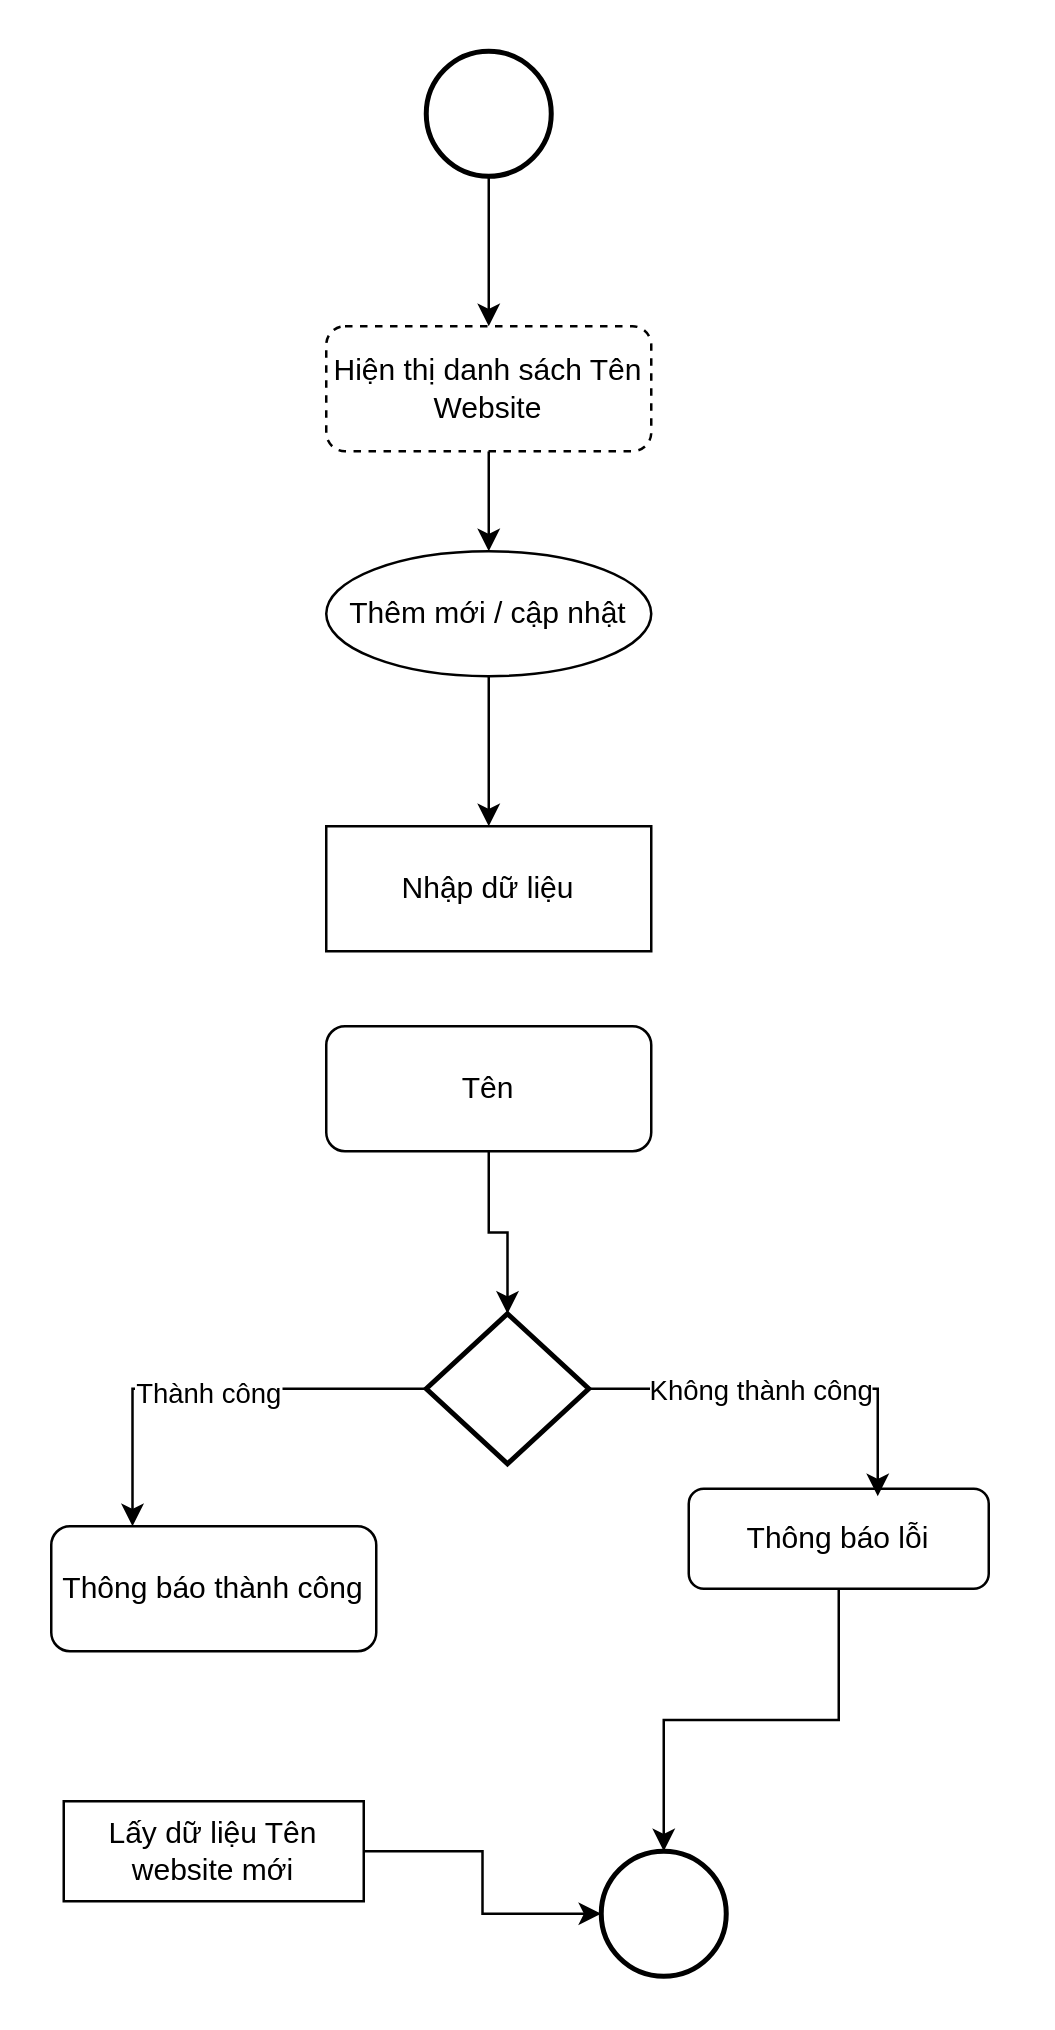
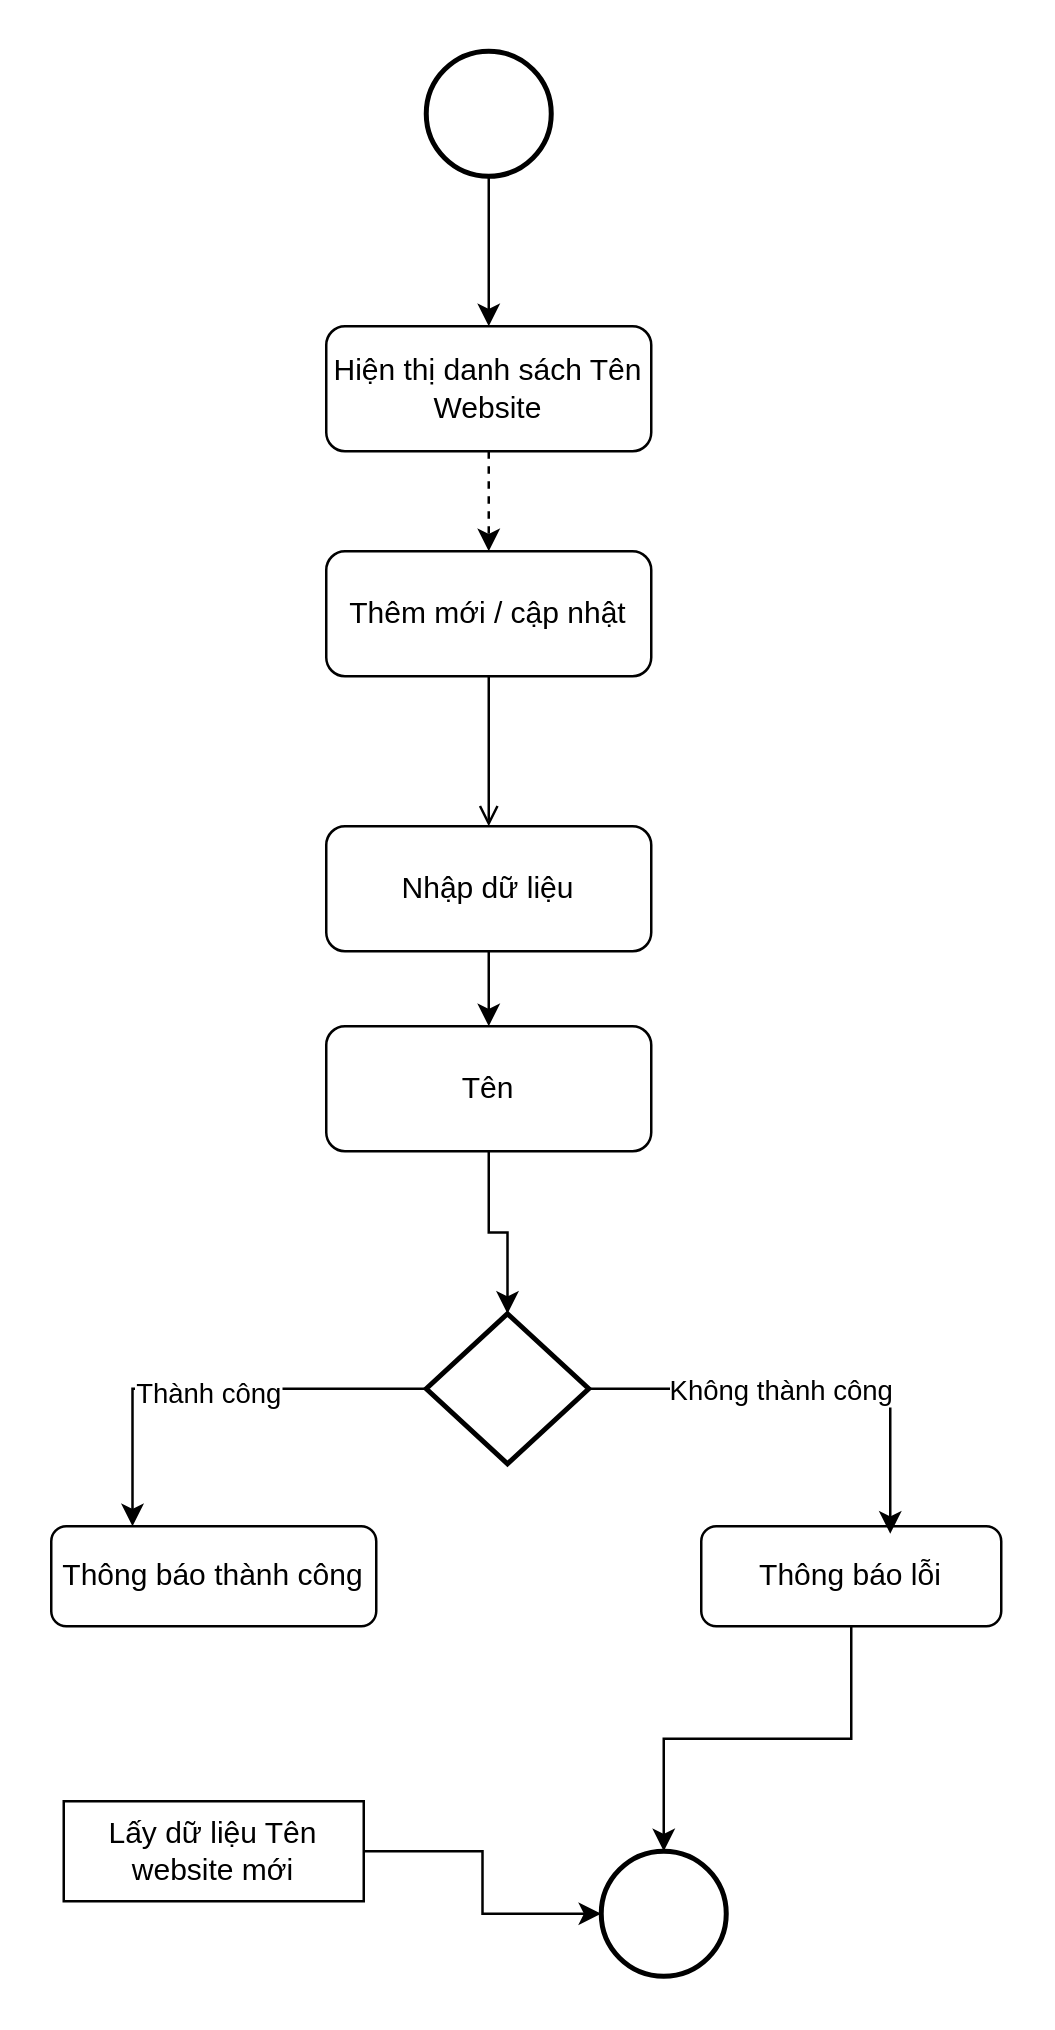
- <mxCell id="6" value="Hiện thị danh sách Tên Website" style="rounded=1;whiteSpace=wrap;html=1;dashed=1;" vertex="1" parent="1"><mxGeometry x="130" y="130" width="130" height="50" as="geometry" /></mxCell>
+ <mxCell id="6" value="Hiện thị danh sách Tên Website" style="rounded=1;whiteSpace=wrap;html=1;" vertex="1" parent="1"><mxGeometry x="130" y="130" width="130" height="50" as="geometry" /></mxCell>
- <mxCell id="5" value="" style="edgeStyle=orthogonalEdgeStyle;rounded=0;orthogonalLoop=1;jettySize=auto;html=1;" edge="1" parent="1" source="6" target="8"><mxGeometry relative="1" as="geometry" /></mxCell>
+ <mxCell id="5" value="" style="edgeStyle=orthogonalEdgeStyle;rounded=0;orthogonalLoop=1;jettySize=auto;html=1;dashed=1;" edge="1" parent="1" source="6" target="8"><mxGeometry relative="1" as="geometry" /></mxCell>
- <mxCell id="8" value="Thêm mới / cập nhật" style="ellipse;whiteSpace=wrap;html=1;" vertex="1" parent="1"><mxGeometry x="130" y="220" width="130" height="50" as="geometry" /></mxCell>
+ <mxCell id="8" value="Thêm mới / cập nhật" style="rounded=1;whiteSpace=wrap;html=1;" vertex="1" parent="1"><mxGeometry x="130" y="220" width="130" height="50" as="geometry" /></mxCell>
- <mxCell id="7" value="" style="edgeStyle=orthogonalEdgeStyle;rounded=0;orthogonalLoop=1;jettySize=auto;html=1;" edge="1" parent="1" source="8" target="13"><mxGeometry relative="1" as="geometry" /></mxCell>
+ <mxCell id="7" value="" style="edgeStyle=orthogonalEdgeStyle;rounded=0;orthogonalLoop=1;jettySize=auto;html=1;endArrow=open;" edge="1" parent="1" source="8" target="13"><mxGeometry relative="1" as="geometry" /></mxCell>
- <mxCell id="13" value="Nhập dữ liệu" style="whiteSpace=wrap;html=1;rounded=0;" vertex="1" parent="1"><mxGeometry x="130" y="330" width="130" height="50" as="geometry" /></mxCell>
+ <mxCell id="13" value="Nhập dữ liệu" style="rounded=1;whiteSpace=wrap;html=1;" vertex="1" parent="1"><mxGeometry x="130" y="330" width="130" height="50" as="geometry" /></mxCell>
+ <mxCell id="12" value="" style="edgeStyle=orthogonalEdgeStyle;rounded=0;orthogonalLoop=1;jettySize=auto;html=1;" edge="1" parent="1" source="13" target="15"><mxGeometry relative="1" as="geometry" /></mxCell>
- <mxCell id="20" value="Thông báo lỗi" style="rounded=1;whiteSpace=wrap;html=1;fontSize=12;glass=0;strokeWidth=1;shadow=0;" vertex="1" parent="1"><mxGeometry x="275" y="595" width="120" height="40" as="geometry" /></mxCell>
+ <mxCell id="20" value="Thông báo lỗi" style="rounded=1;whiteSpace=wrap;html=1;fontSize=12;glass=0;strokeWidth=1;shadow=0;" vertex="1" parent="1"><mxGeometry x="280" y="610" width="120" height="40" as="geometry" /></mxCell>
- <mxCell id="16" value="Thông báo thành công" style="rounded=1;whiteSpace=wrap;html=1;" vertex="1" parent="1"><mxGeometry x="20" y="610" width="130" height="50" as="geometry" /></mxCell>
+ <mxCell id="16" value="Thông báo thành công" style="rounded=1;whiteSpace=wrap;html=1;" vertex="1" parent="1"><mxGeometry x="20" y="610" width="130" height="40" as="geometry" /></mxCell>
